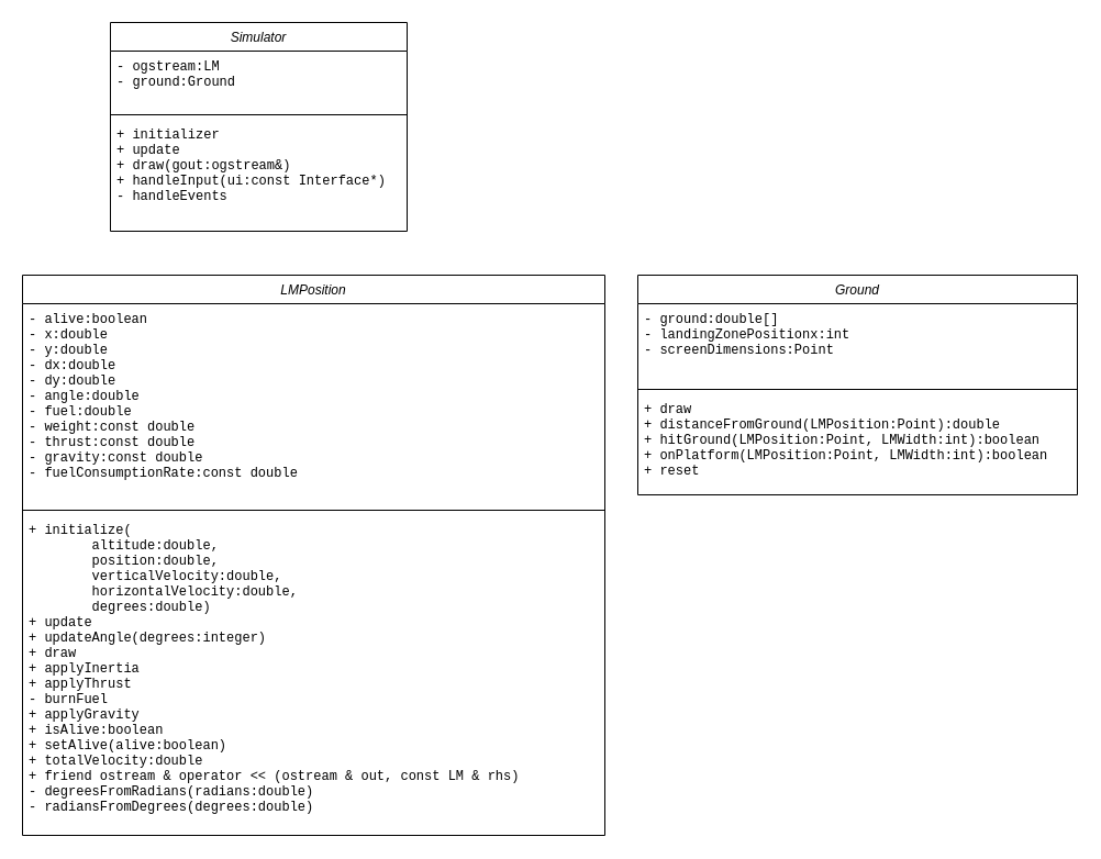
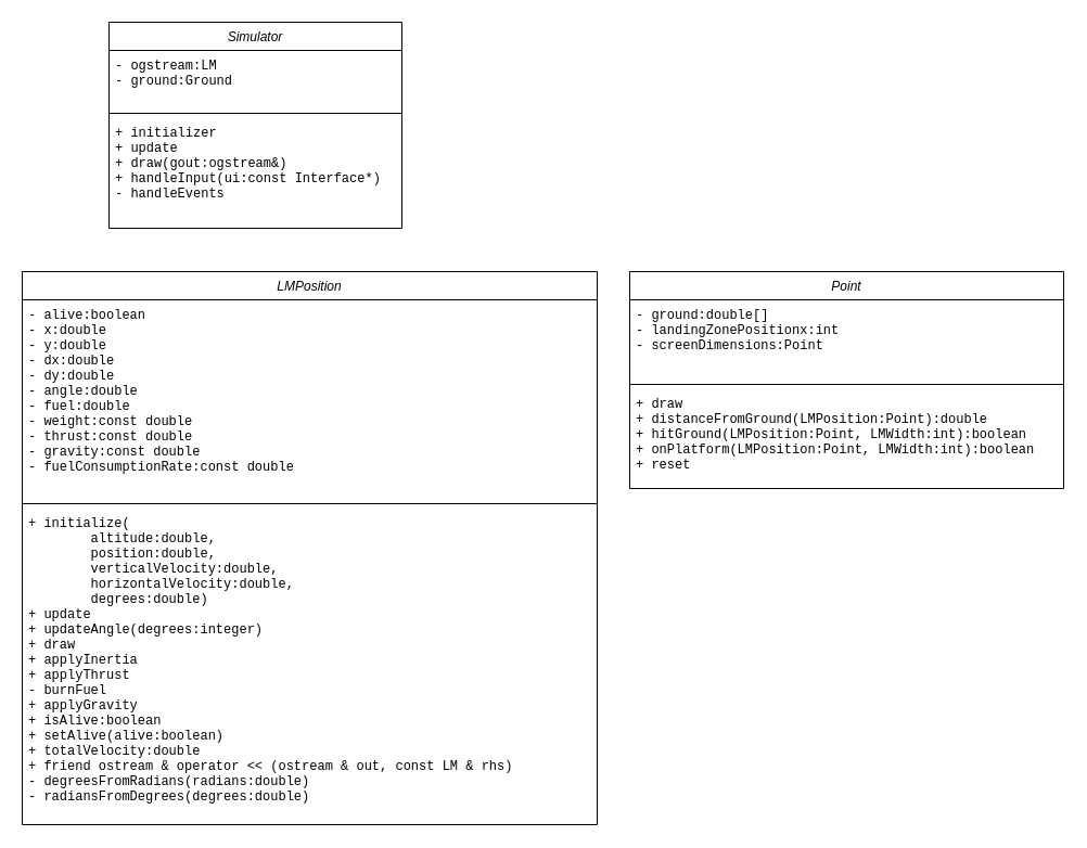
- <mxCell id="6" value="Ground" style="swimlane;fontStyle=2;align=center;verticalAlign=top;childLayout=stackLayout;horizontal=1;startSize=26;horizontalStack=0;resizeParent=1;resizeLast=0;collapsible=1;marginBottom=0;rounded=0;shadow=0;strokeWidth=1;" vertex="1" parent="1"><mxGeometry x="580" y="250" width="400" height="200" as="geometry"><mxRectangle x="230" y="140" width="160" height="26" as="alternateBounds" /></mxGeometry></mxCell>
+ <mxCell id="6" value="Point" style="swimlane;fontStyle=2;align=center;verticalAlign=top;childLayout=stackLayout;horizontal=1;startSize=26;horizontalStack=0;resizeParent=1;resizeLast=0;collapsible=1;marginBottom=0;rounded=0;shadow=0;strokeWidth=1;" vertex="1" parent="1"><mxGeometry x="580" y="250" width="400" height="200" as="geometry"><mxRectangle x="230" y="140" width="160" height="26" as="alternateBounds" /></mxGeometry></mxCell>
